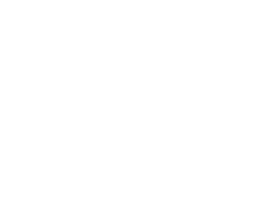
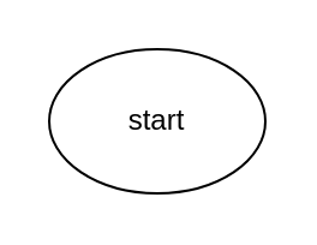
+ <mxCell id="2" value="start" style="ellipse;whiteSpace=wrap;html=1;" vertex="1" parent="1"><mxGeometry x="20" y="20" width="90" height="60" as="geometry" /></mxCell>
